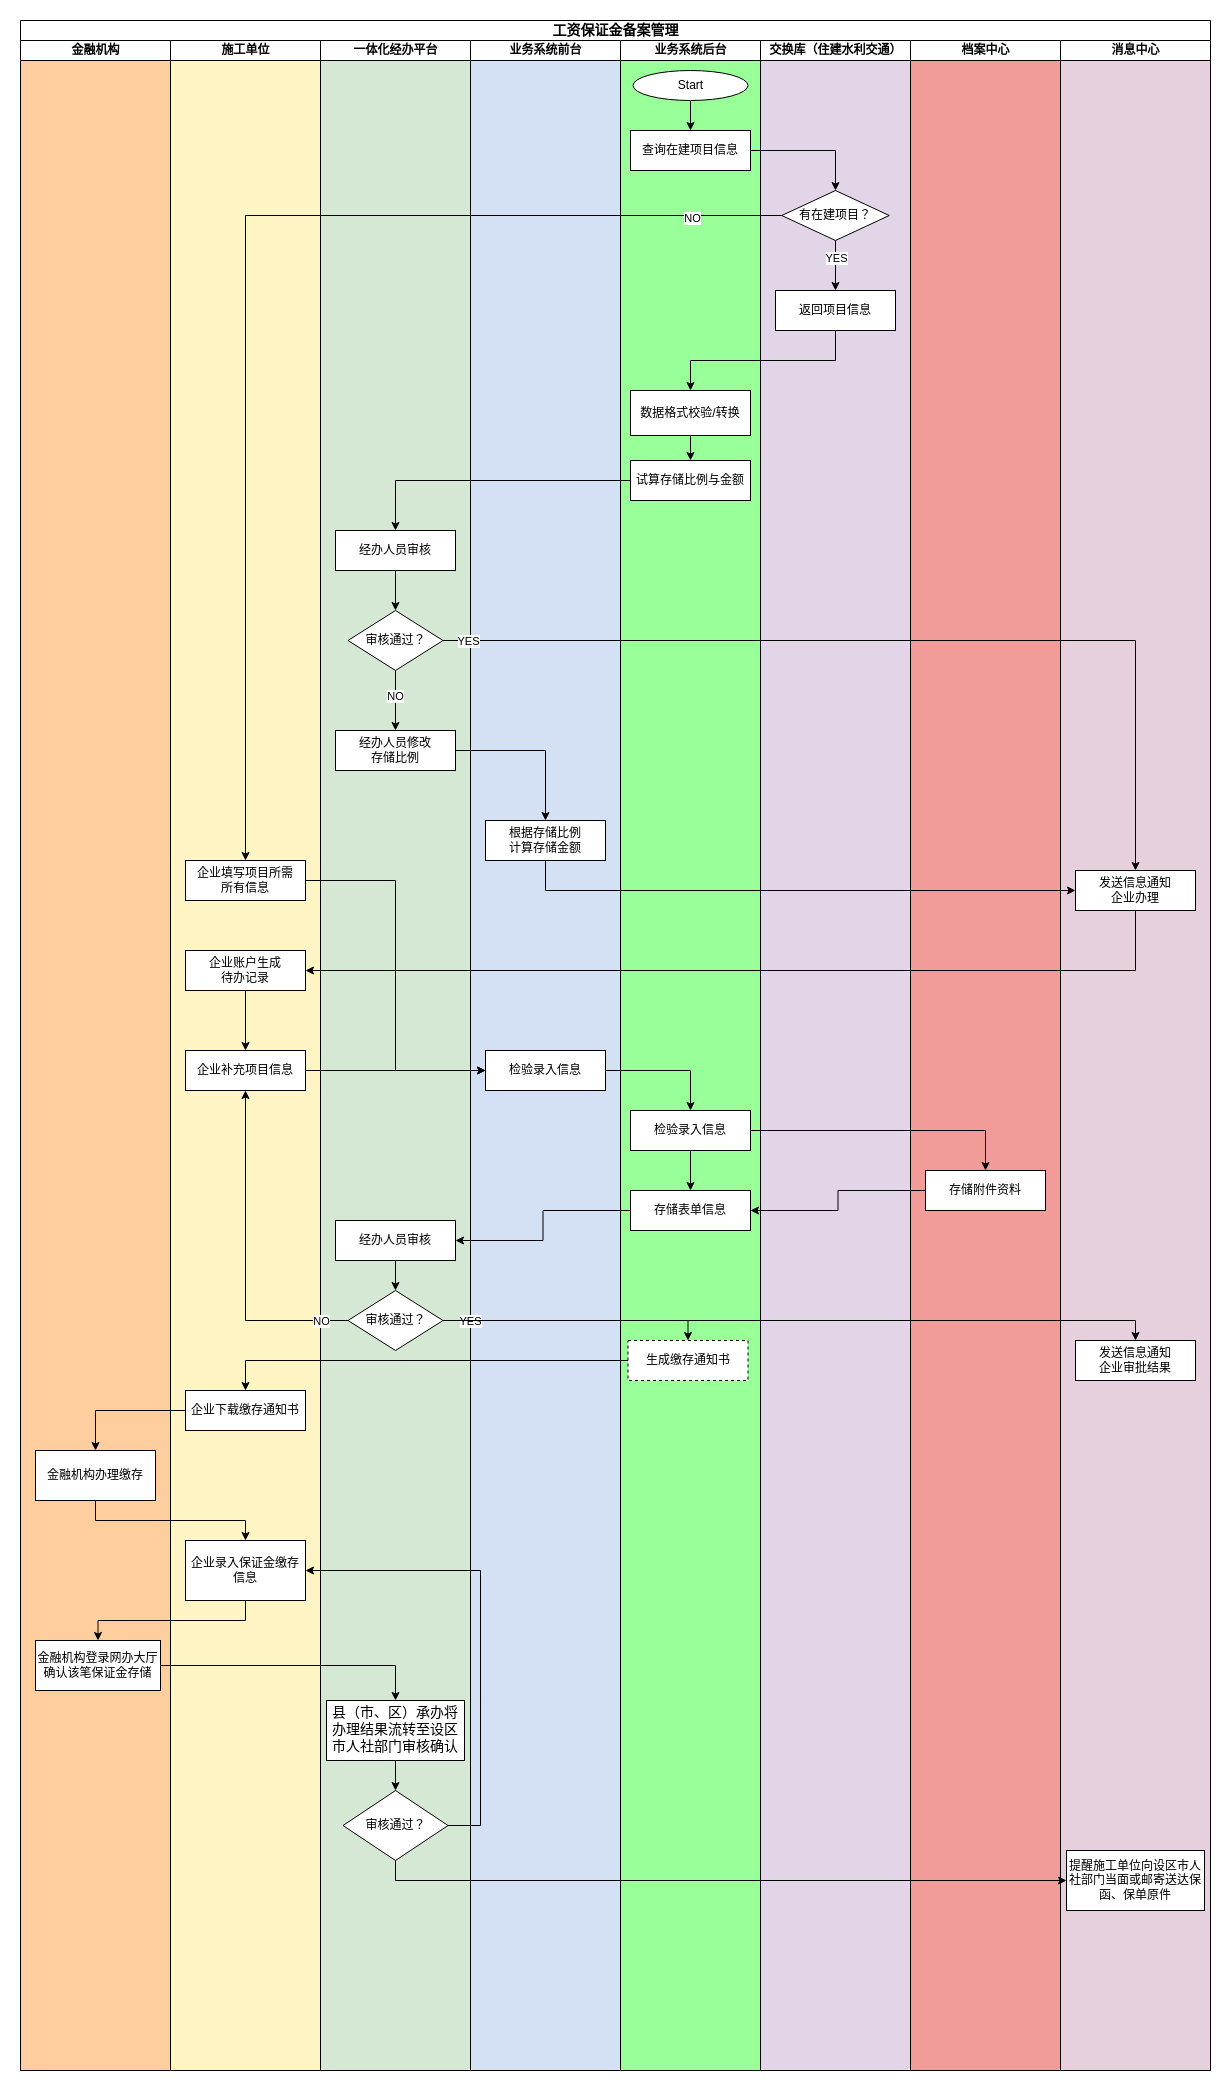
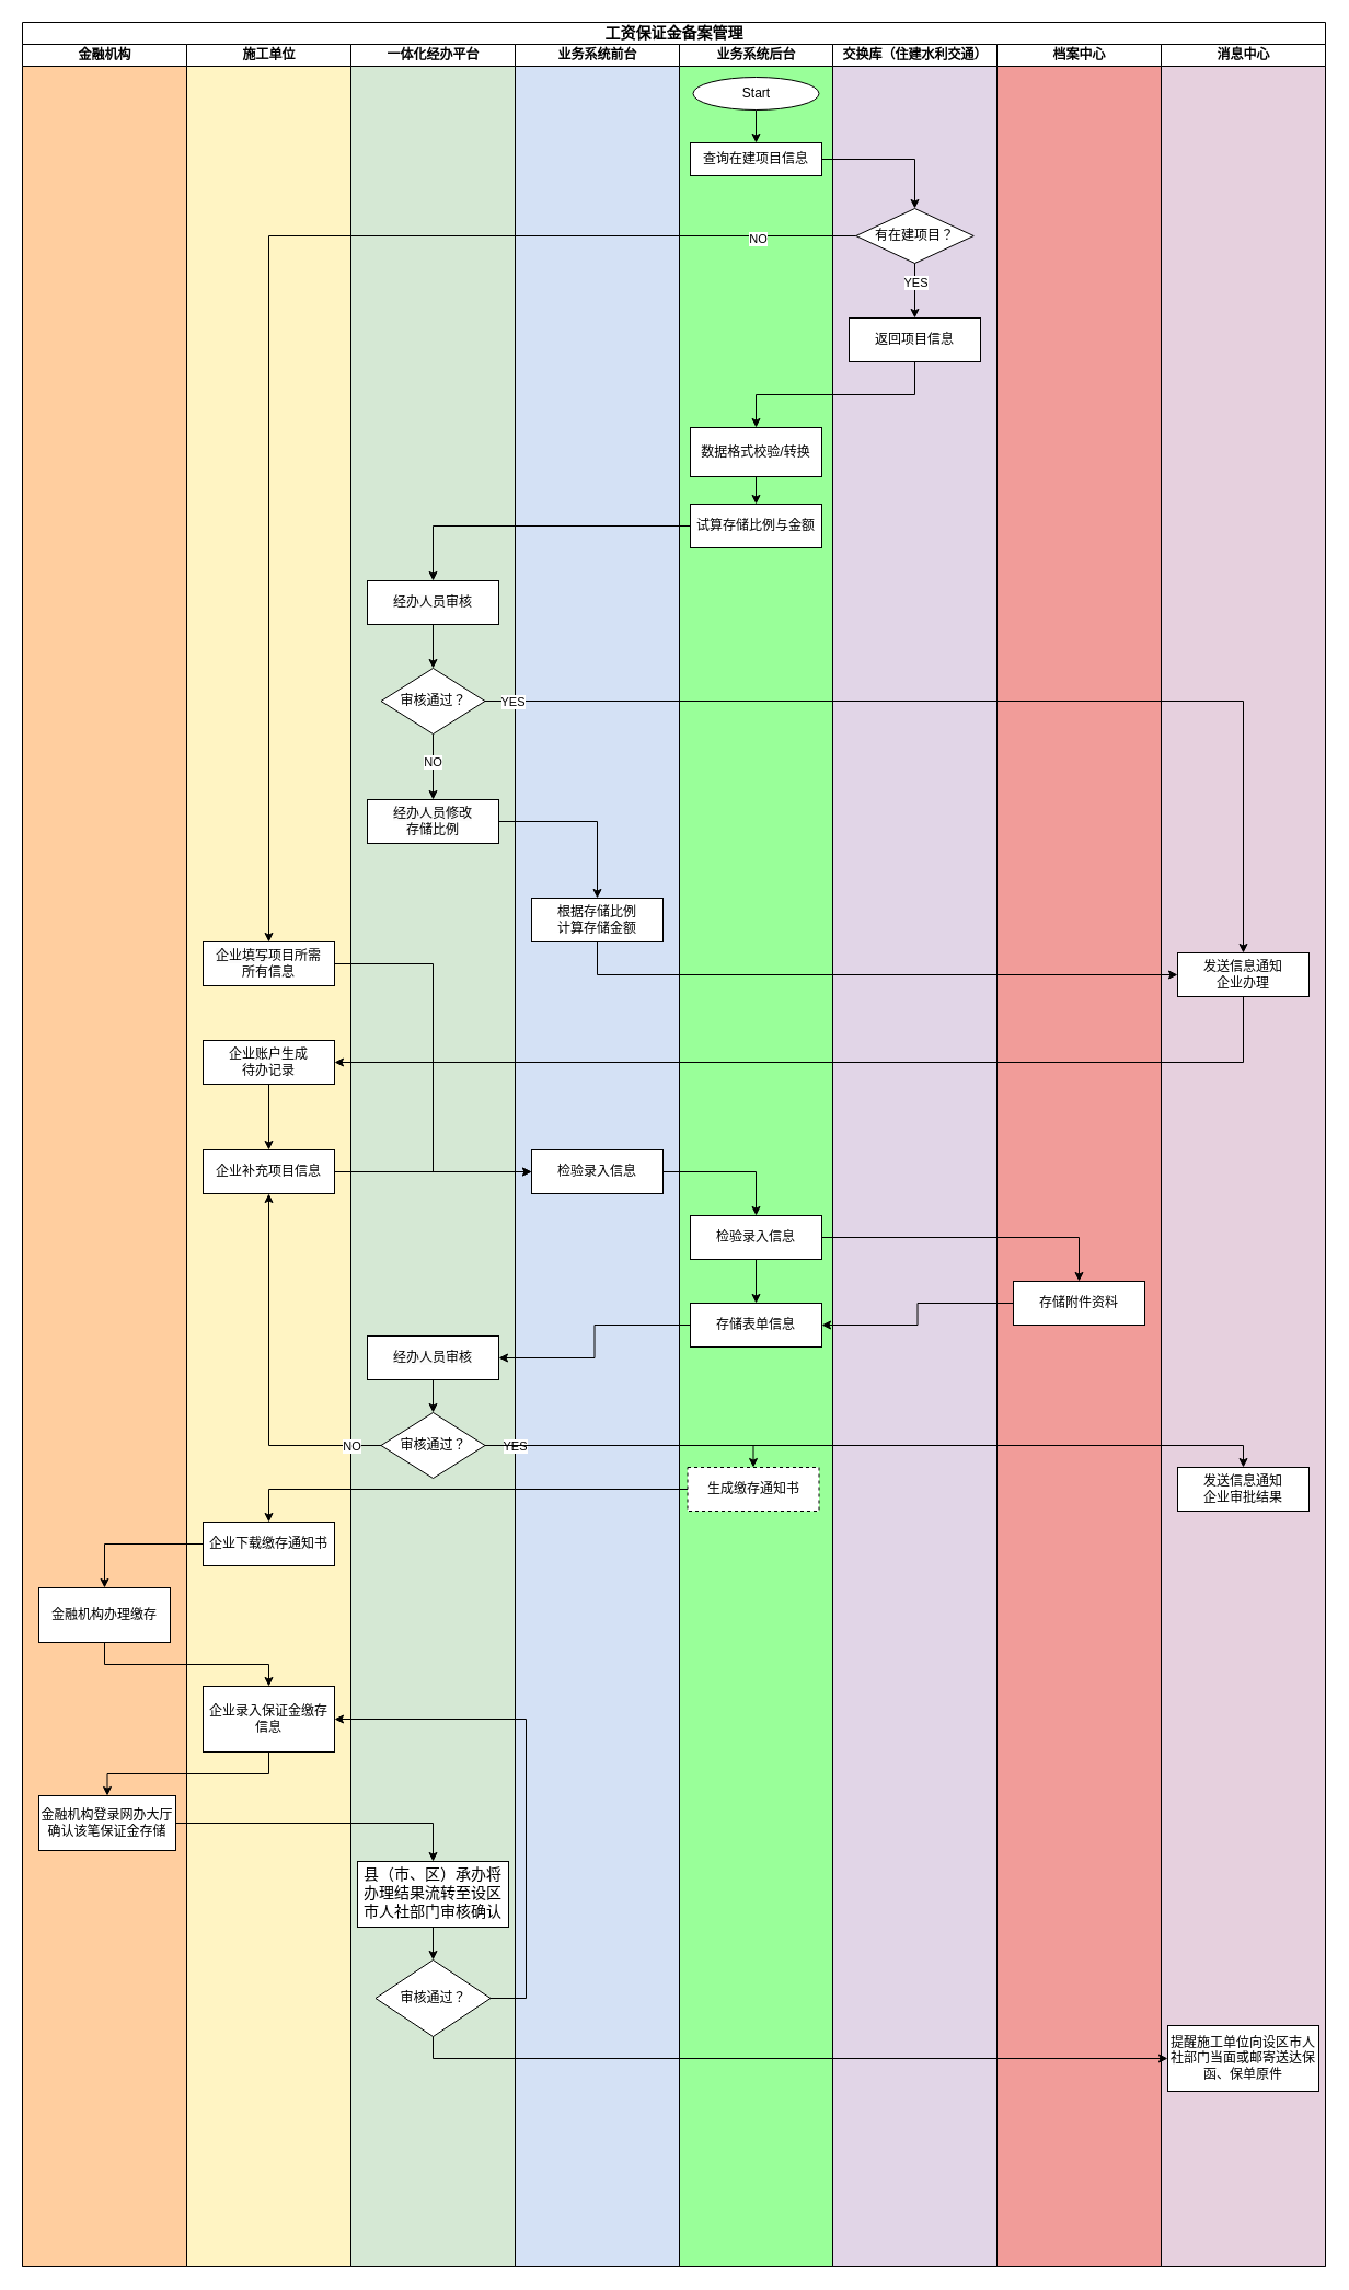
- <mxCell id="39" value="查询在建项目信息" style="rounded=0;whiteSpace=wrap;html=1;" parent="36" vertex="1"><mxGeometry x="10" y="90" width="120" height="40" as="geometry" /></mxCell>
+ <mxCell id="39" value="查询在建项目信息" style="rounded=0;whiteSpace=wrap;html=1;" parent="36" vertex="1"><mxGeometry x="10" y="90" width="120" height="30" as="geometry" /></mxCell>
